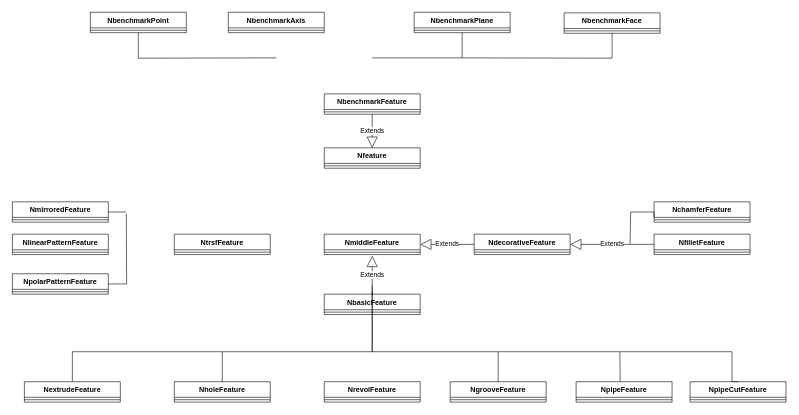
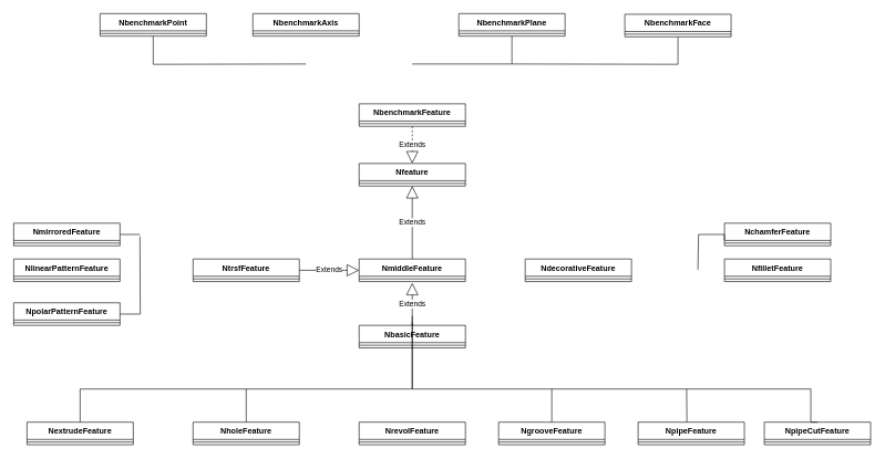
- <mxCell id="56" value="Extends" style="endArrow=block;endSize=16;endFill=0;html=1;rounded=0;exitX=0.5;exitY=1;exitDx=0;exitDy=0;entryX=0.5;entryY=0;entryDx=0;entryDy=0;" edge="1" parent="1" source="10" target="2"><mxGeometry width="160" relative="1" as="geometry"><mxPoint x="470" y="427" as="sourcePoint" /><mxPoint x="560" y="427" as="targetPoint" /></mxGeometry></mxCell>
+ <mxCell id="56" value="Extends" style="endArrow=block;endSize=16;endFill=0;html=1;rounded=0;exitX=0.5;exitY=1;exitDx=0;exitDy=0;entryX=0.5;entryY=0;entryDx=0;entryDy=0;dashed=1;" edge="1" parent="1" source="10" target="2"><mxGeometry width="160" relative="1" as="geometry"><mxPoint x="470" y="427" as="sourcePoint" /><mxPoint x="560" y="427" as="targetPoint" /></mxGeometry></mxCell>
+ <mxCell id="57" value="Extends" style="endArrow=block;endSize=16;endFill=0;html=1;rounded=0;entryX=0.5;entryY=1;entryDx=0;entryDy=0;" edge="1" parent="1" source="51" target="2"><mxGeometry width="160" relative="1" as="geometry"><mxPoint x="480" y="437" as="sourcePoint" /><mxPoint x="570" y="437" as="targetPoint" /></mxGeometry></mxCell>
+ <mxCell id="43" value="Extends" style="endArrow=block;endSize=16;endFill=0;html=1;rounded=0;exitX=1;exitY=0.5;exitDx=0;exitDy=0;entryX=0;entryY=0.5;entryDx=0;entryDy=0;" parent="1" source="34" target="51" edge="1"><mxGeometry width="160" relative="1" as="geometry"><mxPoint x="530" y="70" as="sourcePoint" /><mxPoint x="490" y="266" as="targetPoint" /></mxGeometry></mxCell>
- <mxCell id="44" value="Extends" style="endArrow=block;endSize=16;endFill=0;html=1;rounded=0;exitX=0;exitY=0.5;exitDx=0;exitDy=0;entryX=1;entryY=0.5;entryDx=0;entryDy=0;" parent="1" source="4" target="51" edge="1"><mxGeometry width="160" relative="1" as="geometry"><mxPoint x="540" y="80" as="sourcePoint" /><mxPoint x="710" y="407" as="targetPoint" /></mxGeometry></mxCell>
- <mxCell id="54" value="Extends" style="endArrow=block;endSize=16;endFill=0;html=1;rounded=0;exitX=0;exitY=0.5;exitDx=0;exitDy=0;entryX=1;entryY=0.5;entryDx=0;entryDy=0;" edge="1" parent="1" source="8" target="4"><mxGeometry width="160" relative="1" as="geometry"><mxPoint x="800" y="417" as="sourcePoint" /><mxPoint x="710" y="417" as="targetPoint" /></mxGeometry></mxCell>
